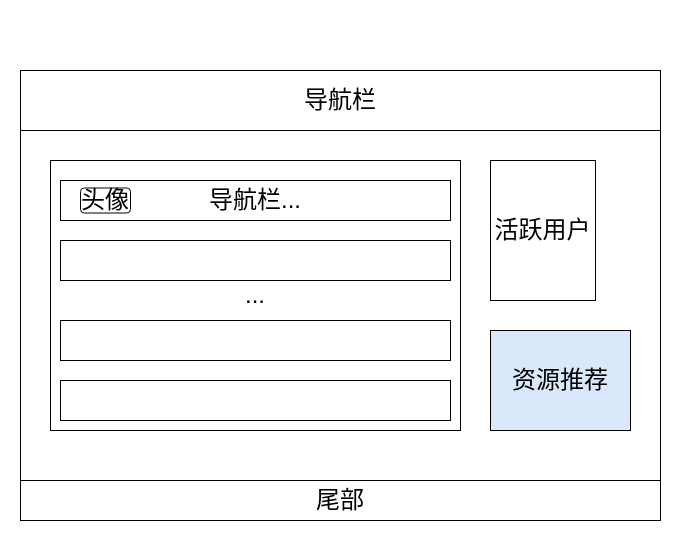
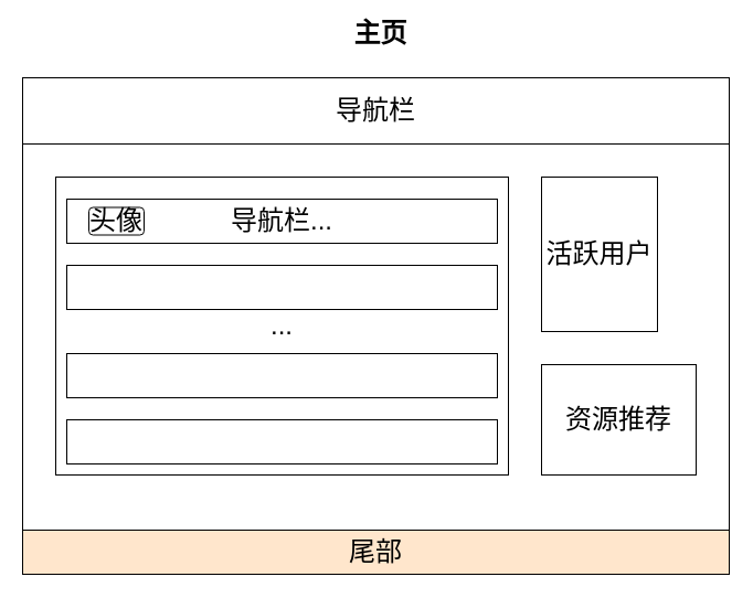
+ <mxCell id="8" value="&lt;b&gt;&lt;font style=&quot;font-size: 24px&quot;&gt;主页&lt;/font&gt;&lt;/b&gt;" style="text;html=1;resizable=0;autosize=1;align=center;verticalAlign=middle;points=[];fillColor=none;strokeColor=none;rounded=0;" vertex="1" parent="1"><mxGeometry x="314" y="20" width="60" height="20" as="geometry" /></mxCell>
- <mxCell id="6" value="&lt;font style=&quot;font-size: 24px&quot;&gt;资源推荐&lt;/font&gt;" style="rounded=0;whiteSpace=wrap;html=1;fillColor=#dae8fc;" vertex="1" parent="1"><mxGeometry x="490" y="330" width="140" height="100" as="geometry" /></mxCell>
+ <mxCell id="6" value="&lt;font style=&quot;font-size: 24px&quot;&gt;资源推荐&lt;/font&gt;" style="rounded=0;whiteSpace=wrap;html=1;" vertex="1" parent="1"><mxGeometry x="490" y="330" width="140" height="100" as="geometry" /></mxCell>
- <mxCell id="7" value="&lt;font style=&quot;font-size: 24px&quot;&gt;尾部&lt;/font&gt;" style="rounded=0;whiteSpace=wrap;html=1;" vertex="1" parent="1"><mxGeometry x="20" y="480" width="640" height="40" as="geometry" /></mxCell>
+ <mxCell id="7" value="&lt;font style=&quot;font-size: 24px&quot;&gt;尾部&lt;/font&gt;" style="rounded=0;whiteSpace=wrap;html=1;fillColor=#ffe6cc;" vertex="1" parent="1"><mxGeometry x="20" y="480" width="640" height="40" as="geometry" /></mxCell>
